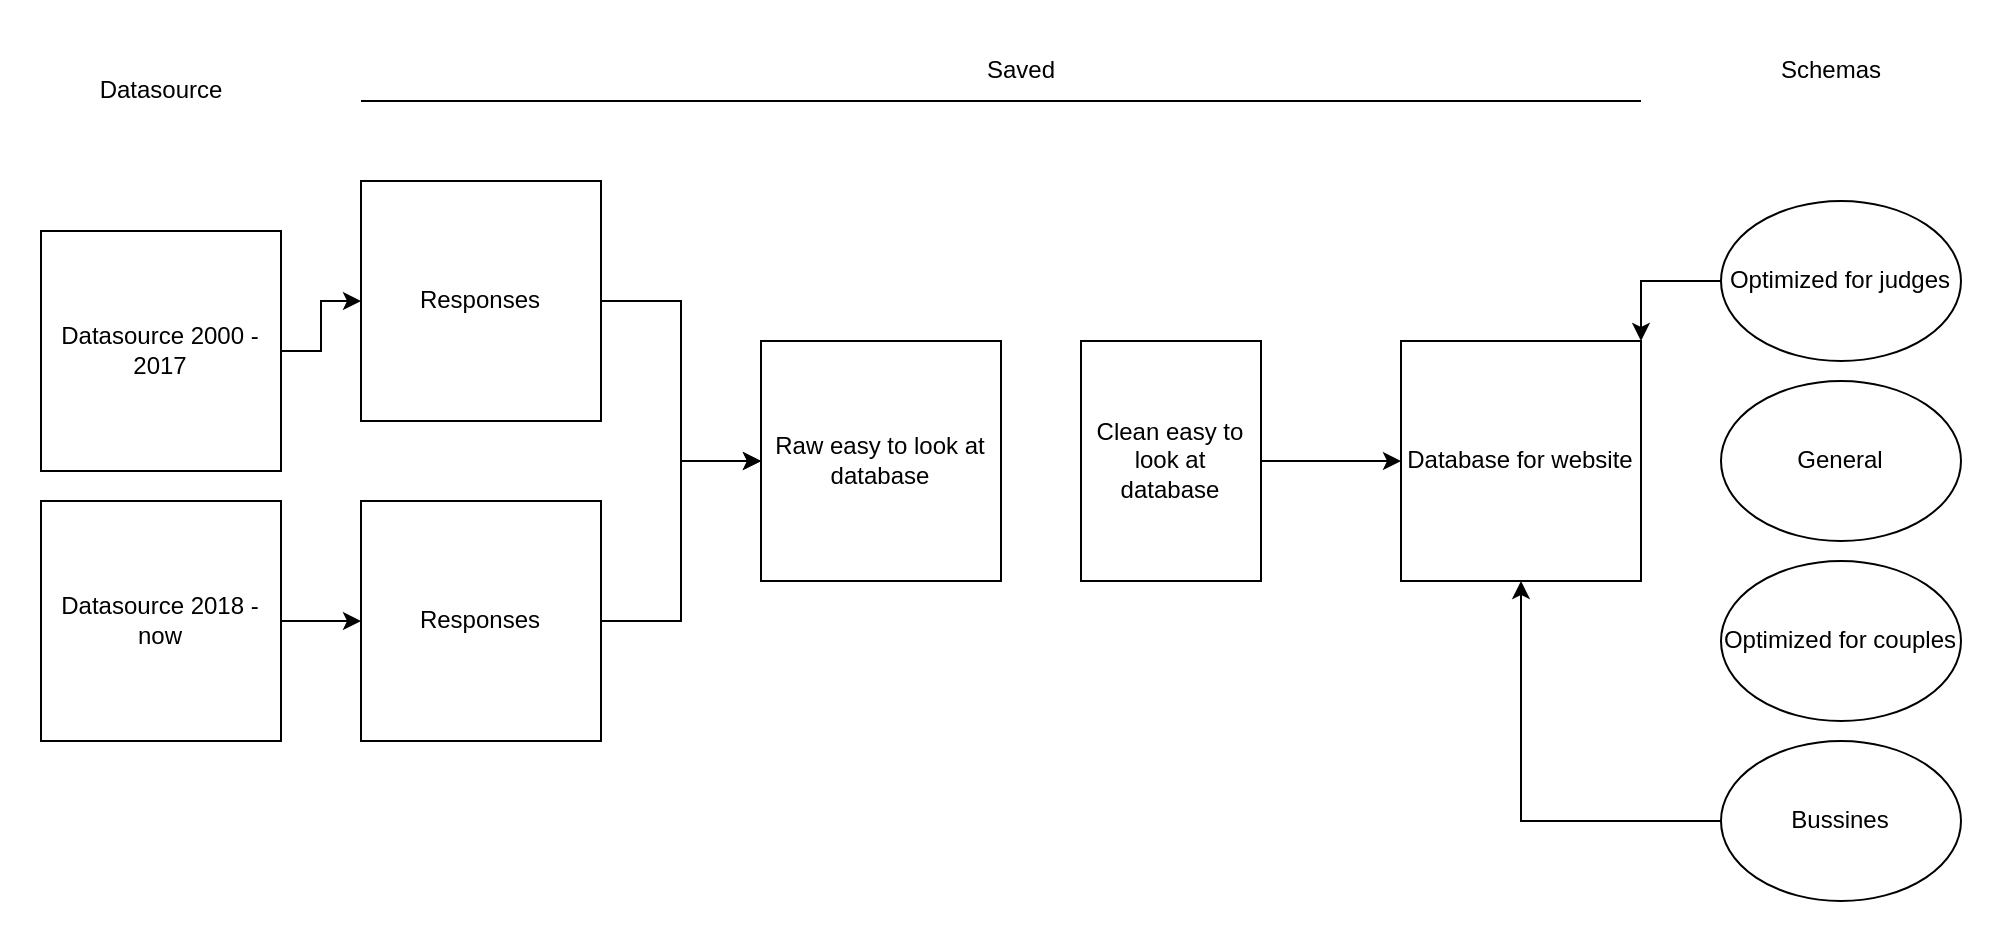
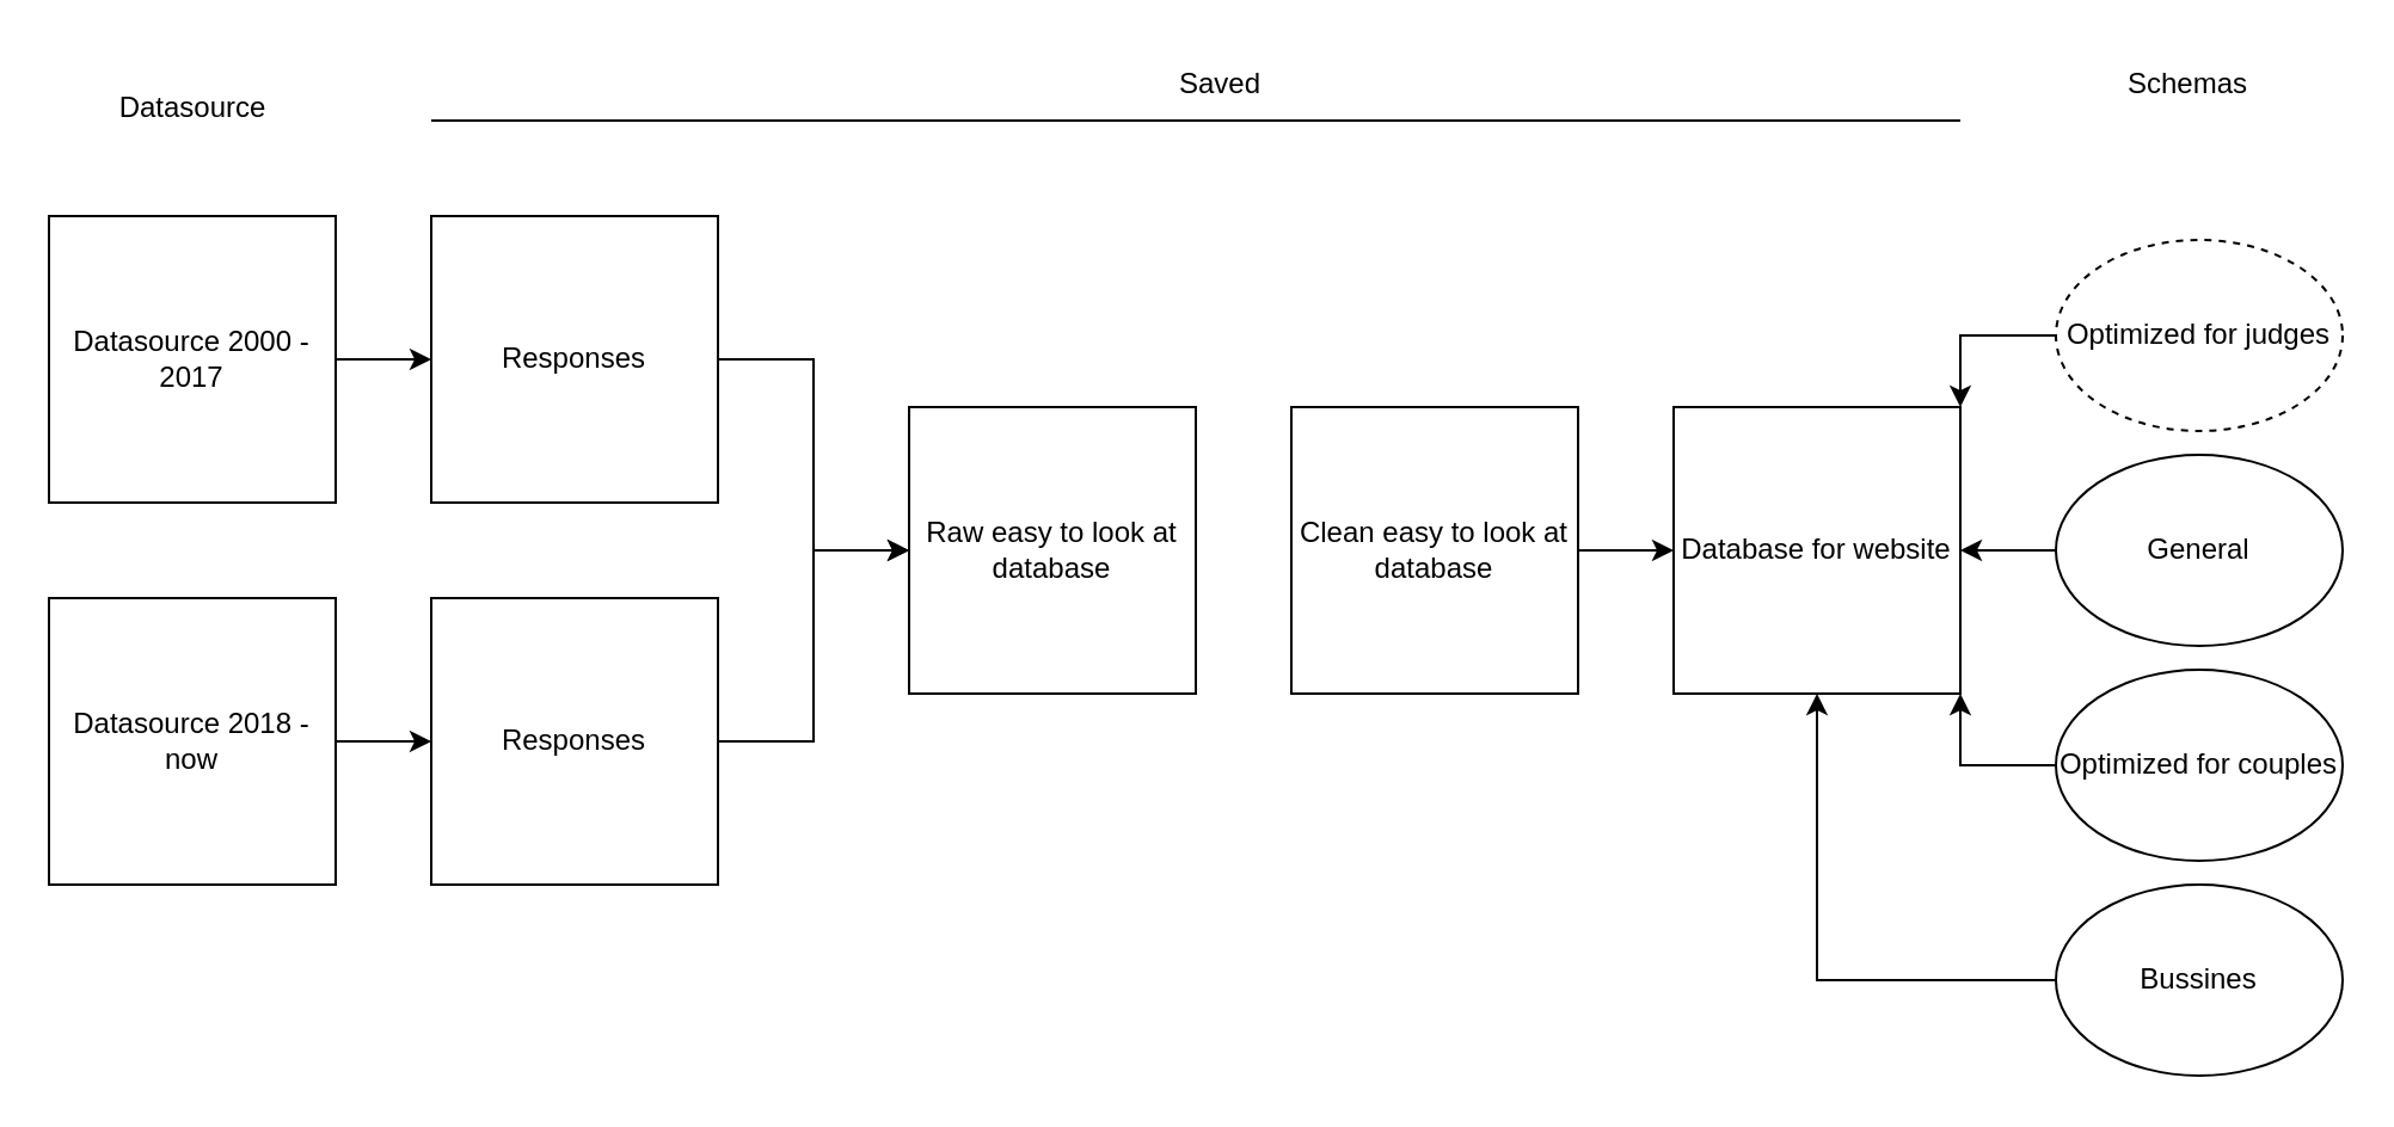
- <mxCell id="15" value="Optimized for judges" style="ellipse;whiteSpace=wrap;html=1;" vertex="1" parent="1"><mxGeometry x="860" y="100" width="120" height="80" as="geometry" /></mxCell>
+ <mxCell id="15" value="Optimized for judges" style="ellipse;whiteSpace=wrap;html=1;dashed=1;" vertex="1" parent="1"><mxGeometry x="860" y="100" width="120" height="80" as="geometry" /></mxCell>
- <mxCell id="3" value="Datasource 2000 - 2017" style="rounded=0;whiteSpace=wrap;html=1;" vertex="1" parent="1"><mxGeometry x="20" y="115" width="120" height="120" as="geometry" /></mxCell>
+ <mxCell id="3" value="Datasource 2000 - 2017" style="rounded=0;whiteSpace=wrap;html=1;" vertex="1" parent="1"><mxGeometry x="20" y="90" width="120" height="120" as="geometry" /></mxCell>
- <mxCell id="12" value="Clean easy to look at database" style="rounded=0;whiteSpace=wrap;html=1;" vertex="1" parent="1"><mxGeometry x="540" y="170" width="90" height="120" as="geometry" /></mxCell>
+ <mxCell id="12" value="Clean easy to look at database" style="rounded=0;whiteSpace=wrap;html=1;" vertex="1" parent="1"><mxGeometry x="540" y="170" width="120" height="120" as="geometry" /></mxCell>
+ <mxCell id="18" style="edgeStyle=orthogonalEdgeStyle;rounded=0;orthogonalLoop=1;jettySize=auto;html=1;exitX=0;exitY=0.5;exitDx=0;exitDy=0;entryX=1;entryY=0.5;entryDx=0;entryDy=0;" edge="1" parent="1" source="19" target="13"><mxGeometry relative="1" as="geometry" /></mxCell>
+ <mxCell id="16" style="edgeStyle=orthogonalEdgeStyle;rounded=0;orthogonalLoop=1;jettySize=auto;html=1;exitX=0;exitY=0.5;exitDx=0;exitDy=0;entryX=1;entryY=1;entryDx=0;entryDy=0;" edge="1" parent="1" source="17" target="13"><mxGeometry relative="1" as="geometry" /></mxCell>
